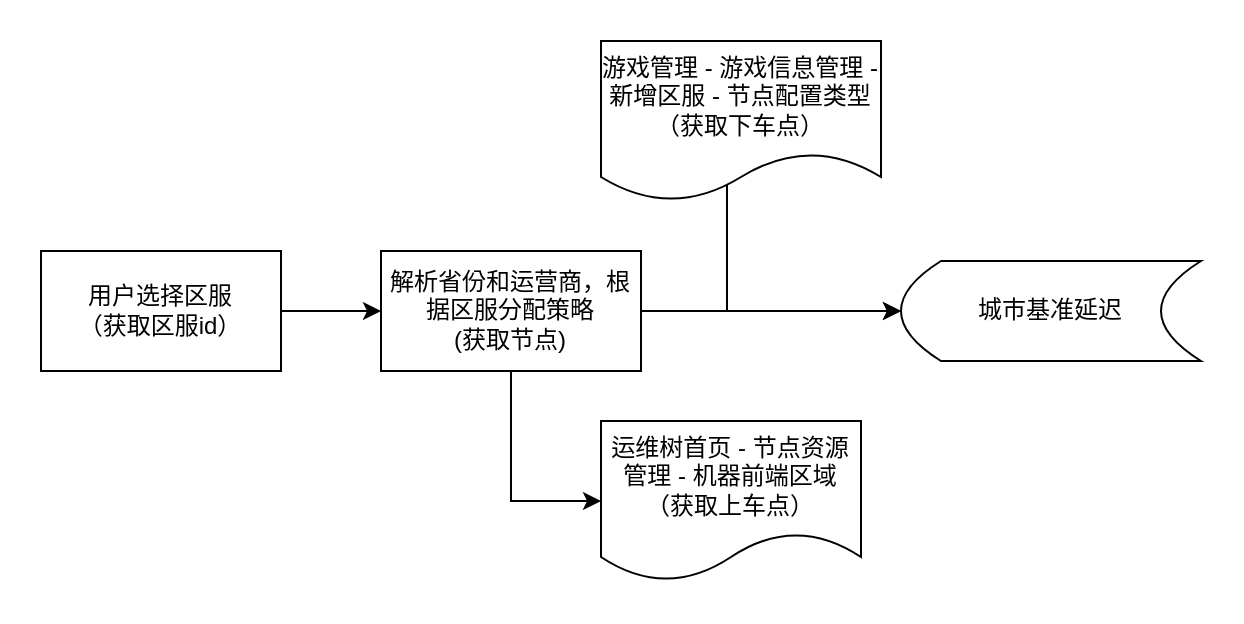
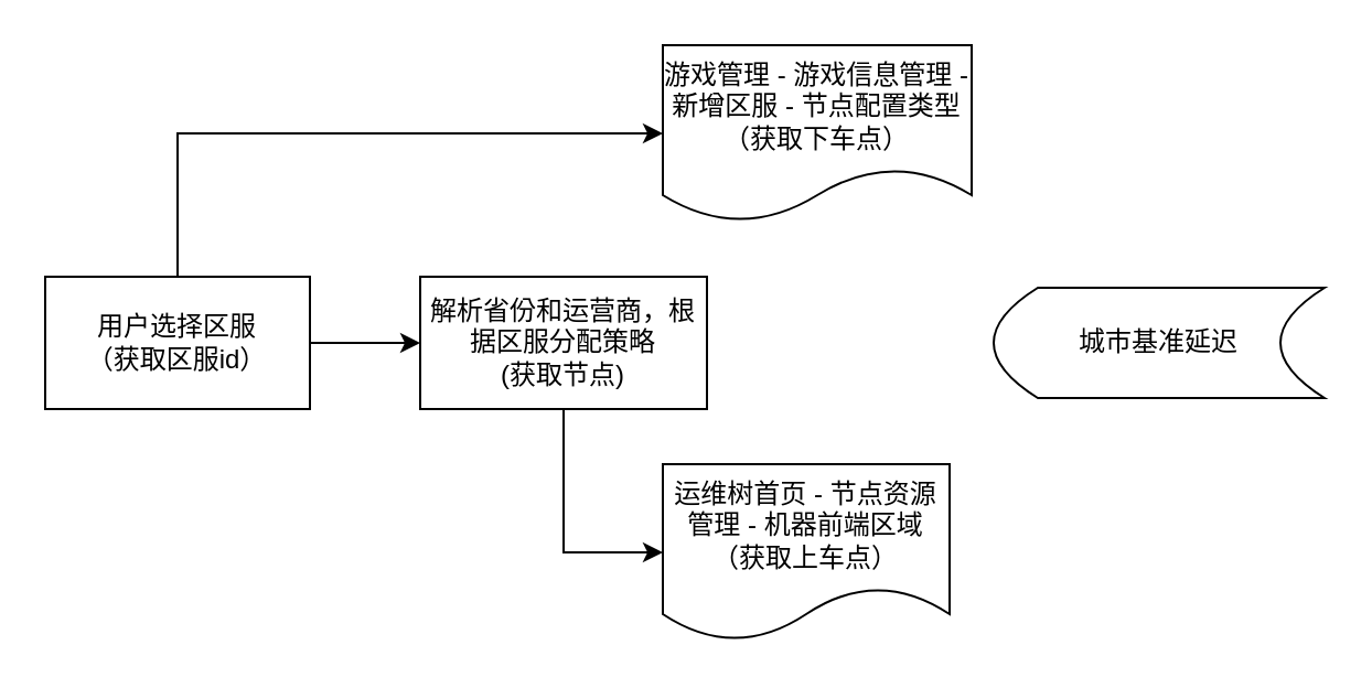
+ <mxCell id="3" style="edgeStyle=orthogonalEdgeStyle;rounded=0;orthogonalLoop=1;jettySize=auto;html=1;exitX=0.5;exitY=0;exitDx=0;exitDy=0;entryX=0;entryY=0.5;entryDx=0;entryDy=0;" edge="1" parent="1" source="4" target="10"><mxGeometry relative="1" as="geometry" /></mxCell>
- <mxCell id="9" style="edgeStyle=orthogonalEdgeStyle;rounded=0;orthogonalLoop=1;jettySize=auto;html=1;entryX=0;entryY=0.5;entryDx=0;entryDy=0;exitX=0.45;exitY=0.9;exitDx=0;exitDy=0;exitPerimeter=0;" edge="1" parent="1" source="10" target="11"><mxGeometry relative="1" as="geometry"><Array as="points"><mxPoint x="363" y="155" /></Array></mxGeometry></mxCell>
- <mxCell id="5" value="" style="edgeStyle=orthogonalEdgeStyle;rounded=0;orthogonalLoop=1;jettySize=auto;html=1;" edge="1" parent="1" source="7" target="11"><mxGeometry relative="1" as="geometry" /></mxCell>
